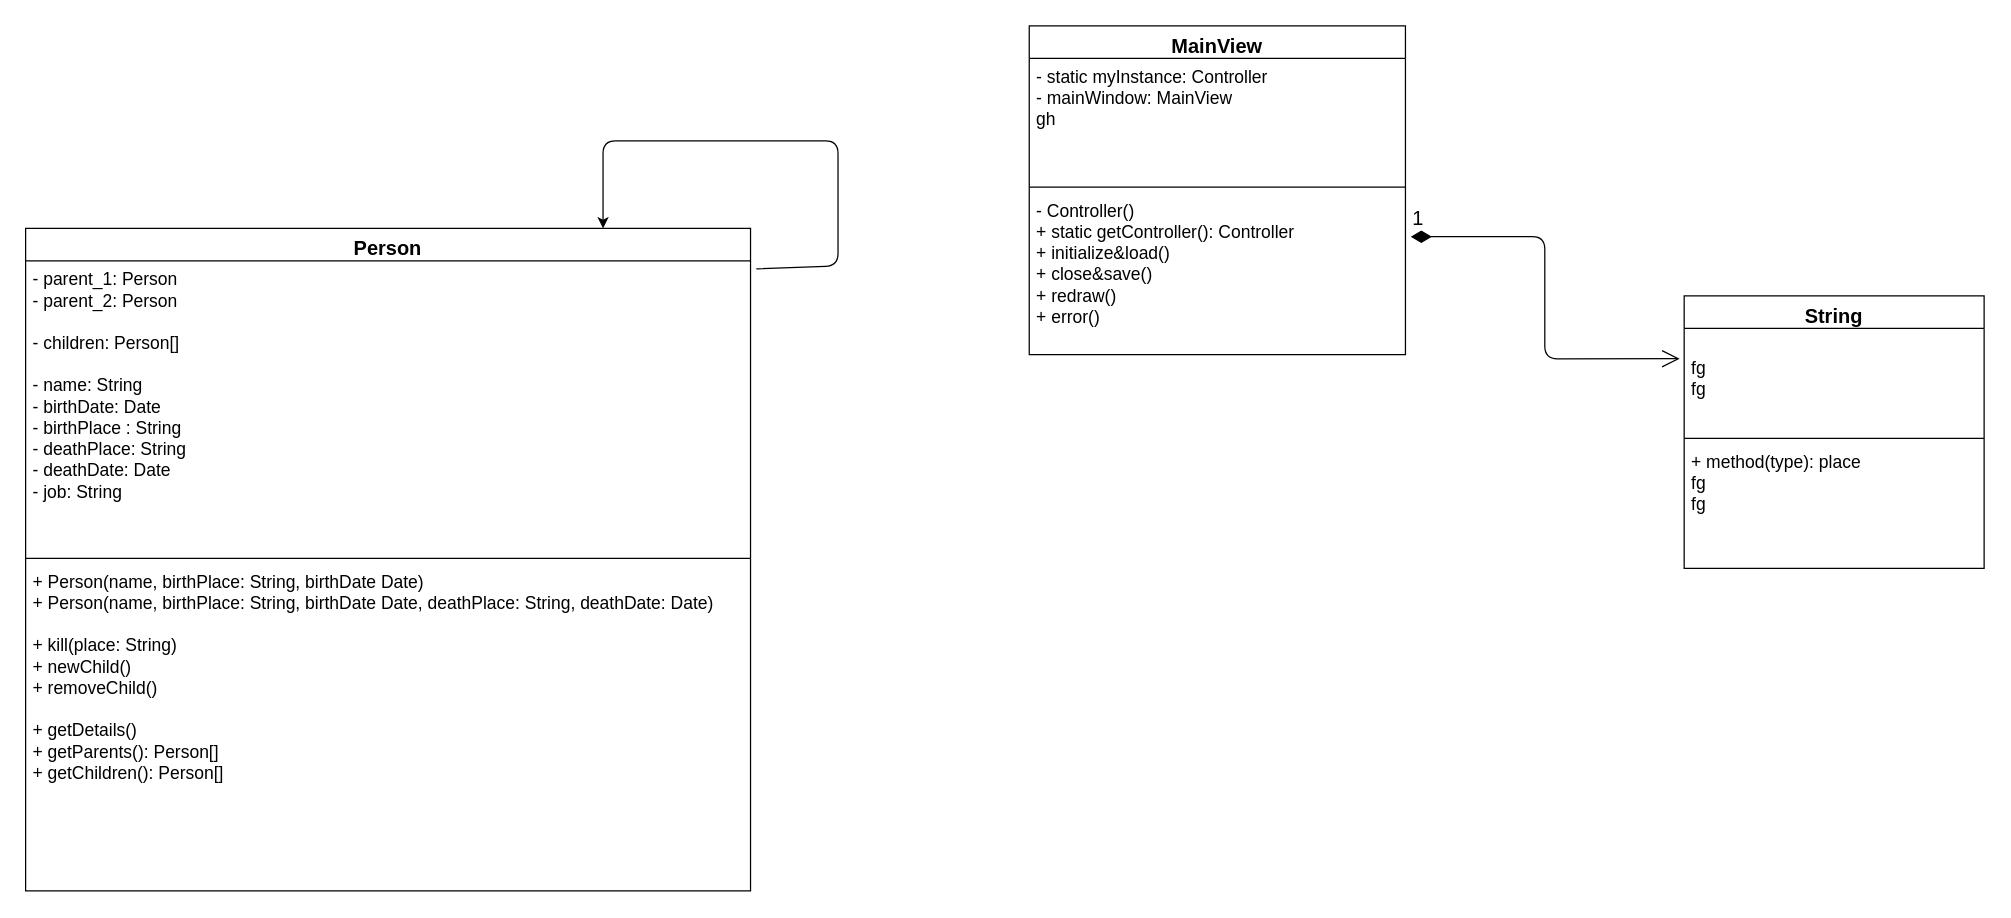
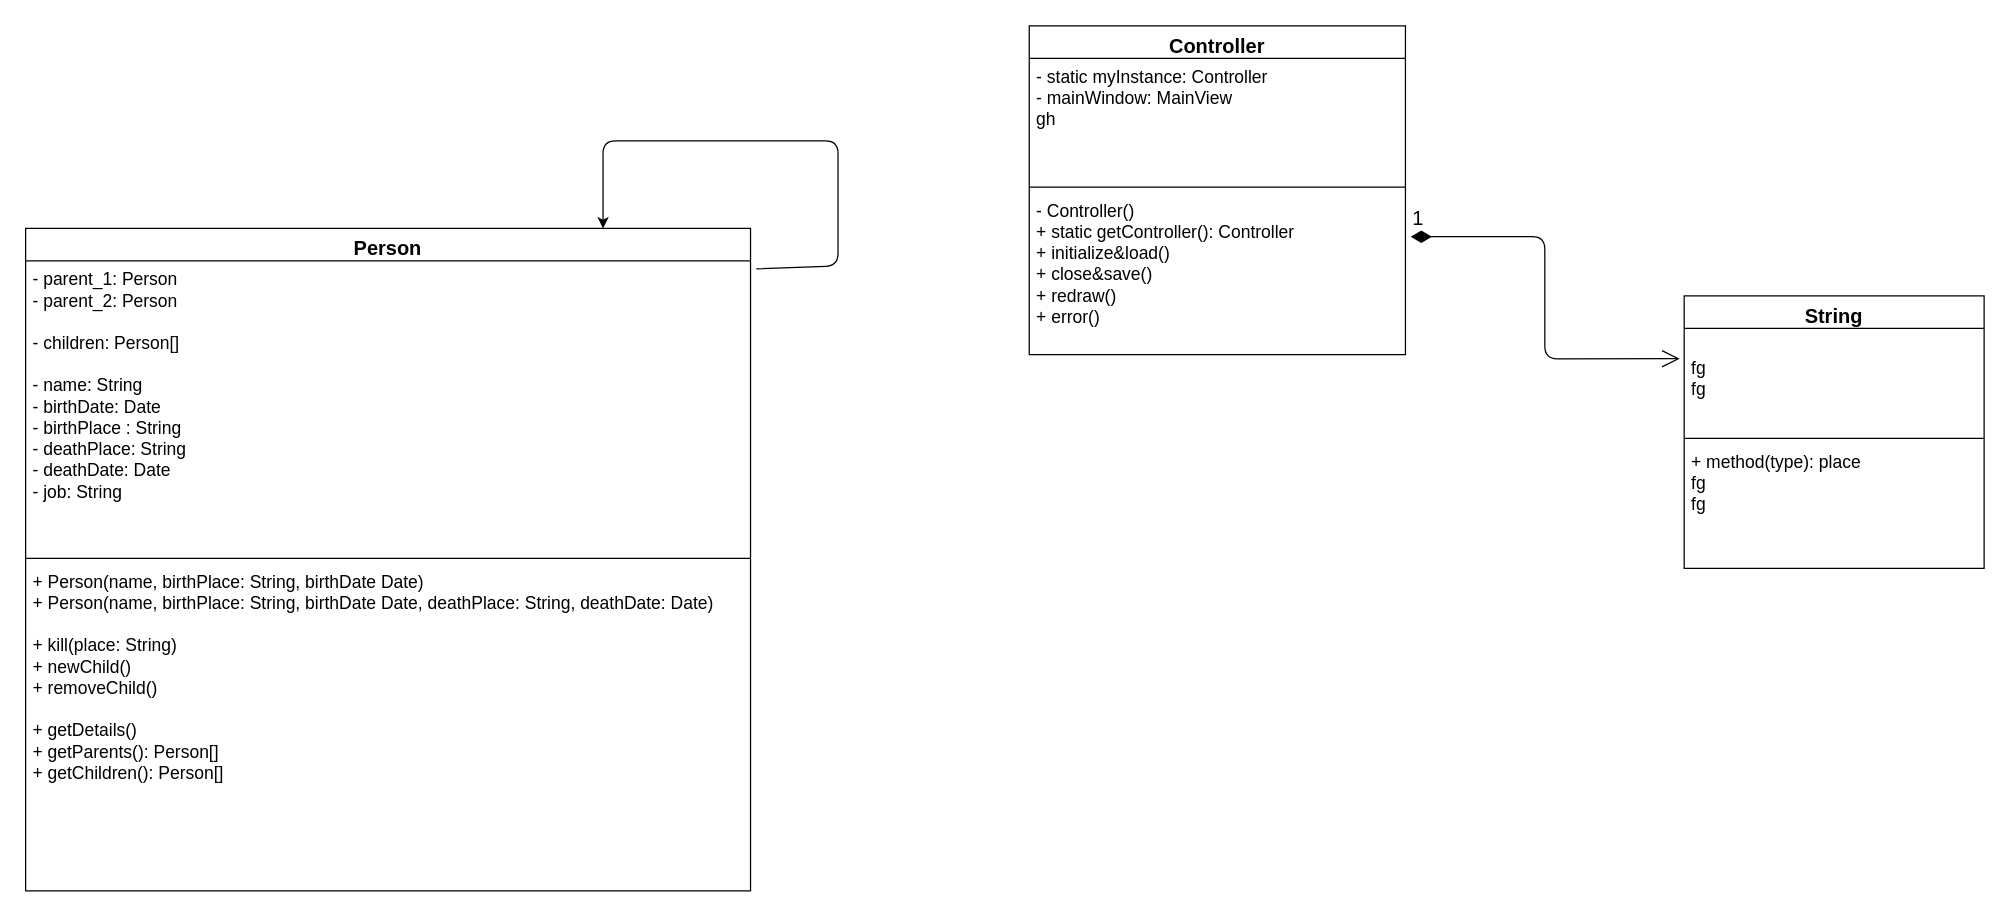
- <mxCell id="11" value="MainView" style="swimlane;fontStyle=1;align=center;verticalAlign=top;childLayout=stackLayout;horizontal=1;startSize=26;horizontalStack=0;resizeParent=1;resizeParentMax=0;resizeLast=0;collapsible=1;marginBottom=0;fontSize=16;" vertex="1" parent="1"><mxGeometry x="823" y="20" width="301" height="263" as="geometry" /></mxCell>
+ <mxCell id="11" value="Controller" style="swimlane;fontStyle=1;align=center;verticalAlign=top;childLayout=stackLayout;horizontal=1;startSize=26;horizontalStack=0;resizeParent=1;resizeParentMax=0;resizeLast=0;collapsible=1;marginBottom=0;fontSize=16;" vertex="1" parent="1"><mxGeometry x="823" y="20" width="301" height="263" as="geometry" /></mxCell>
